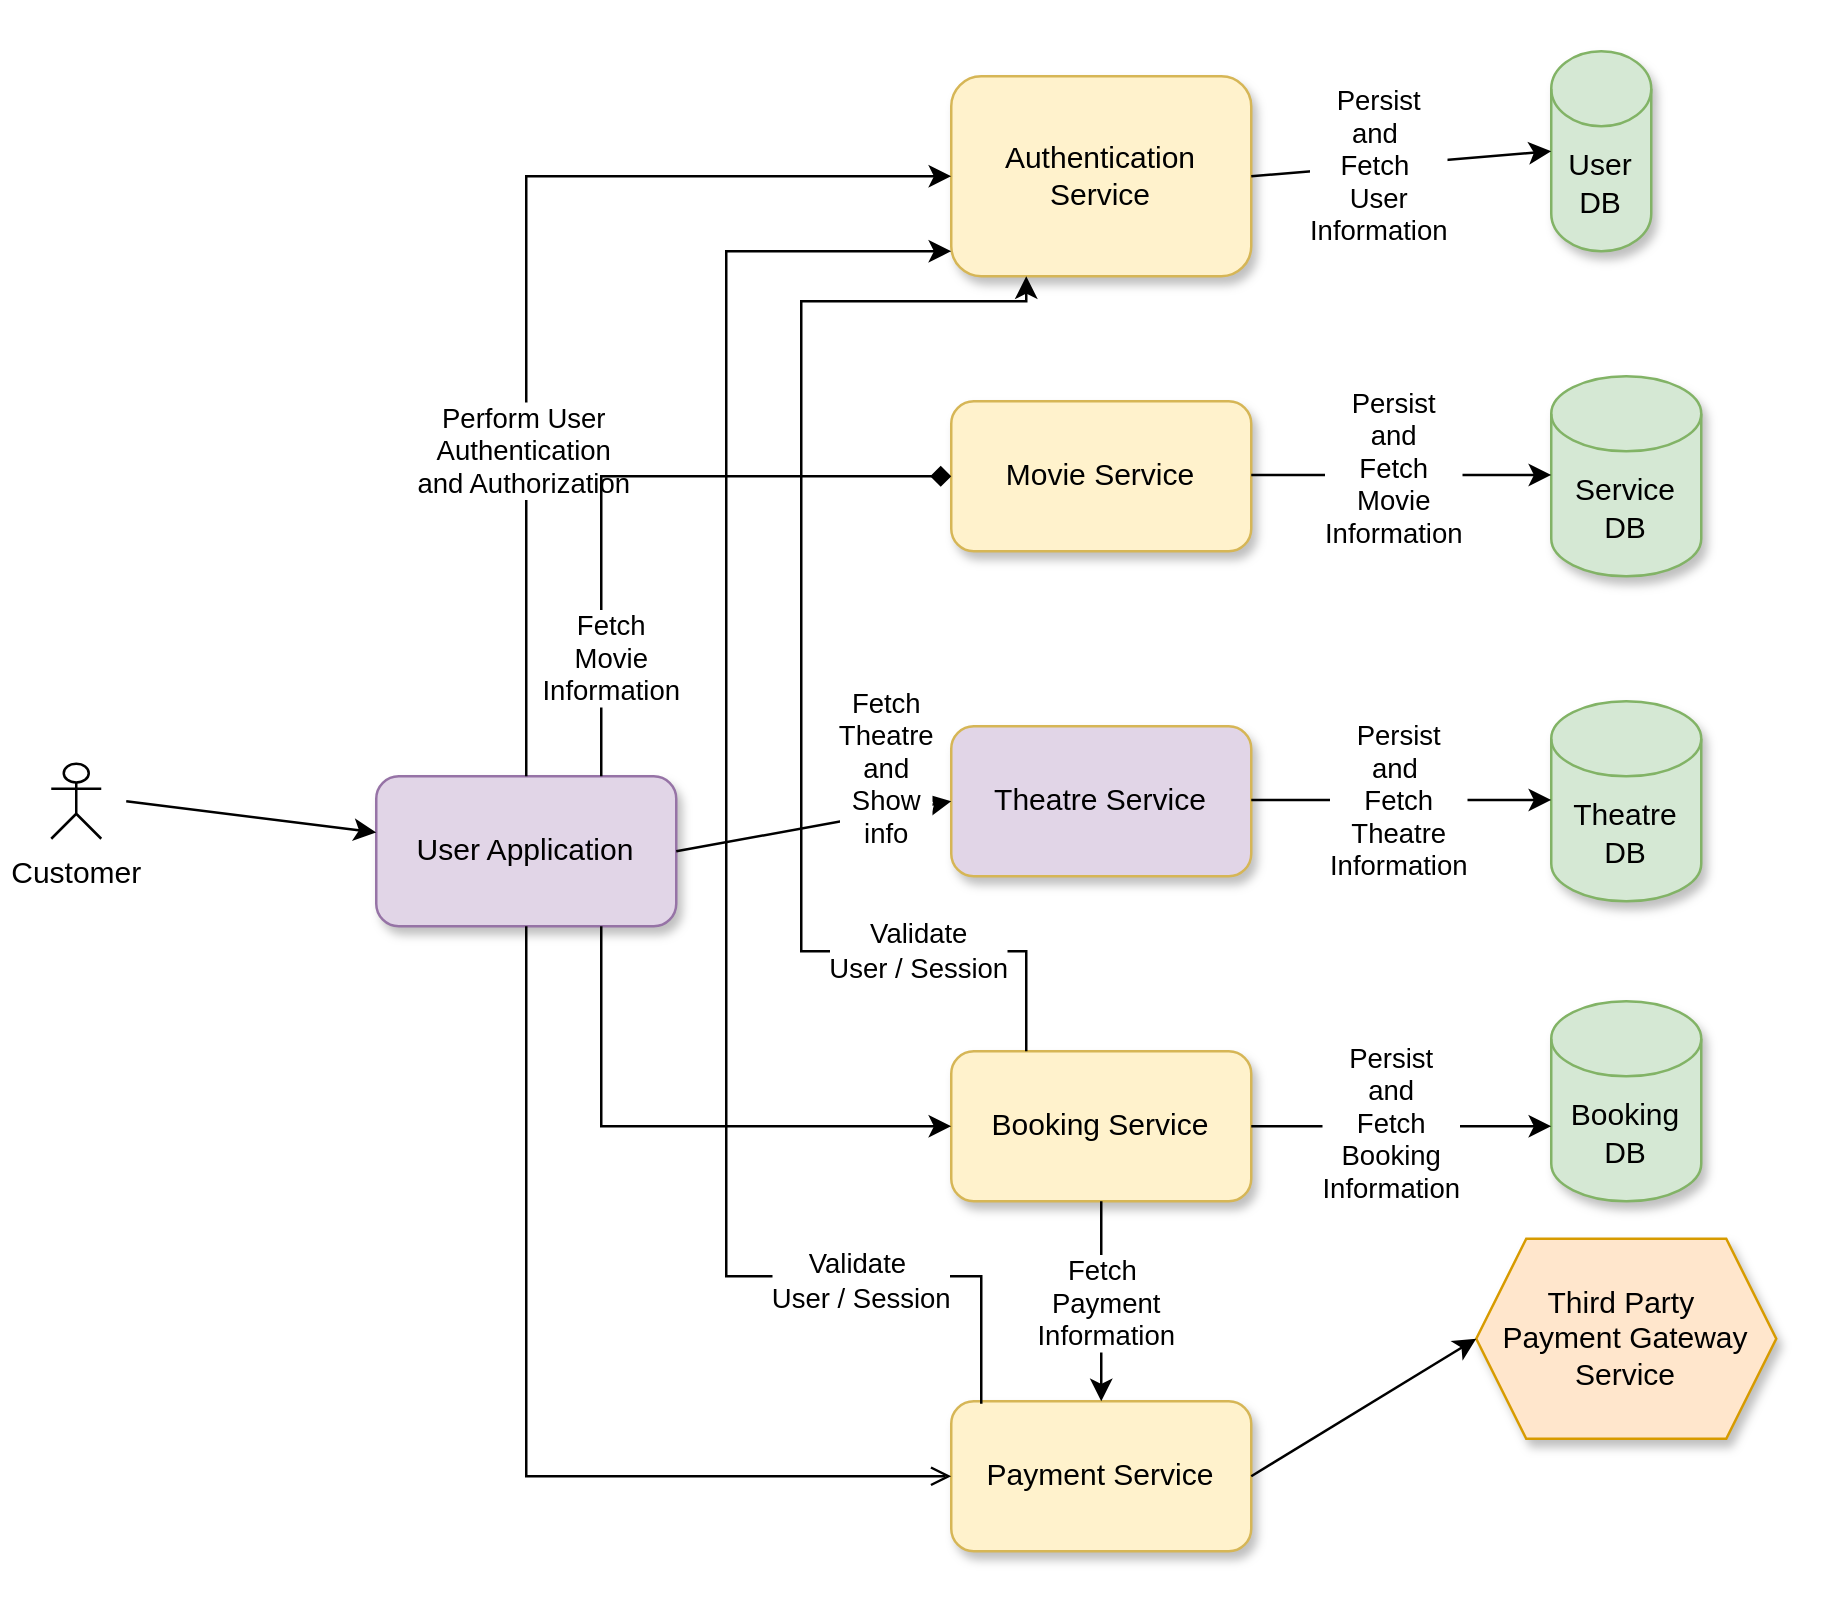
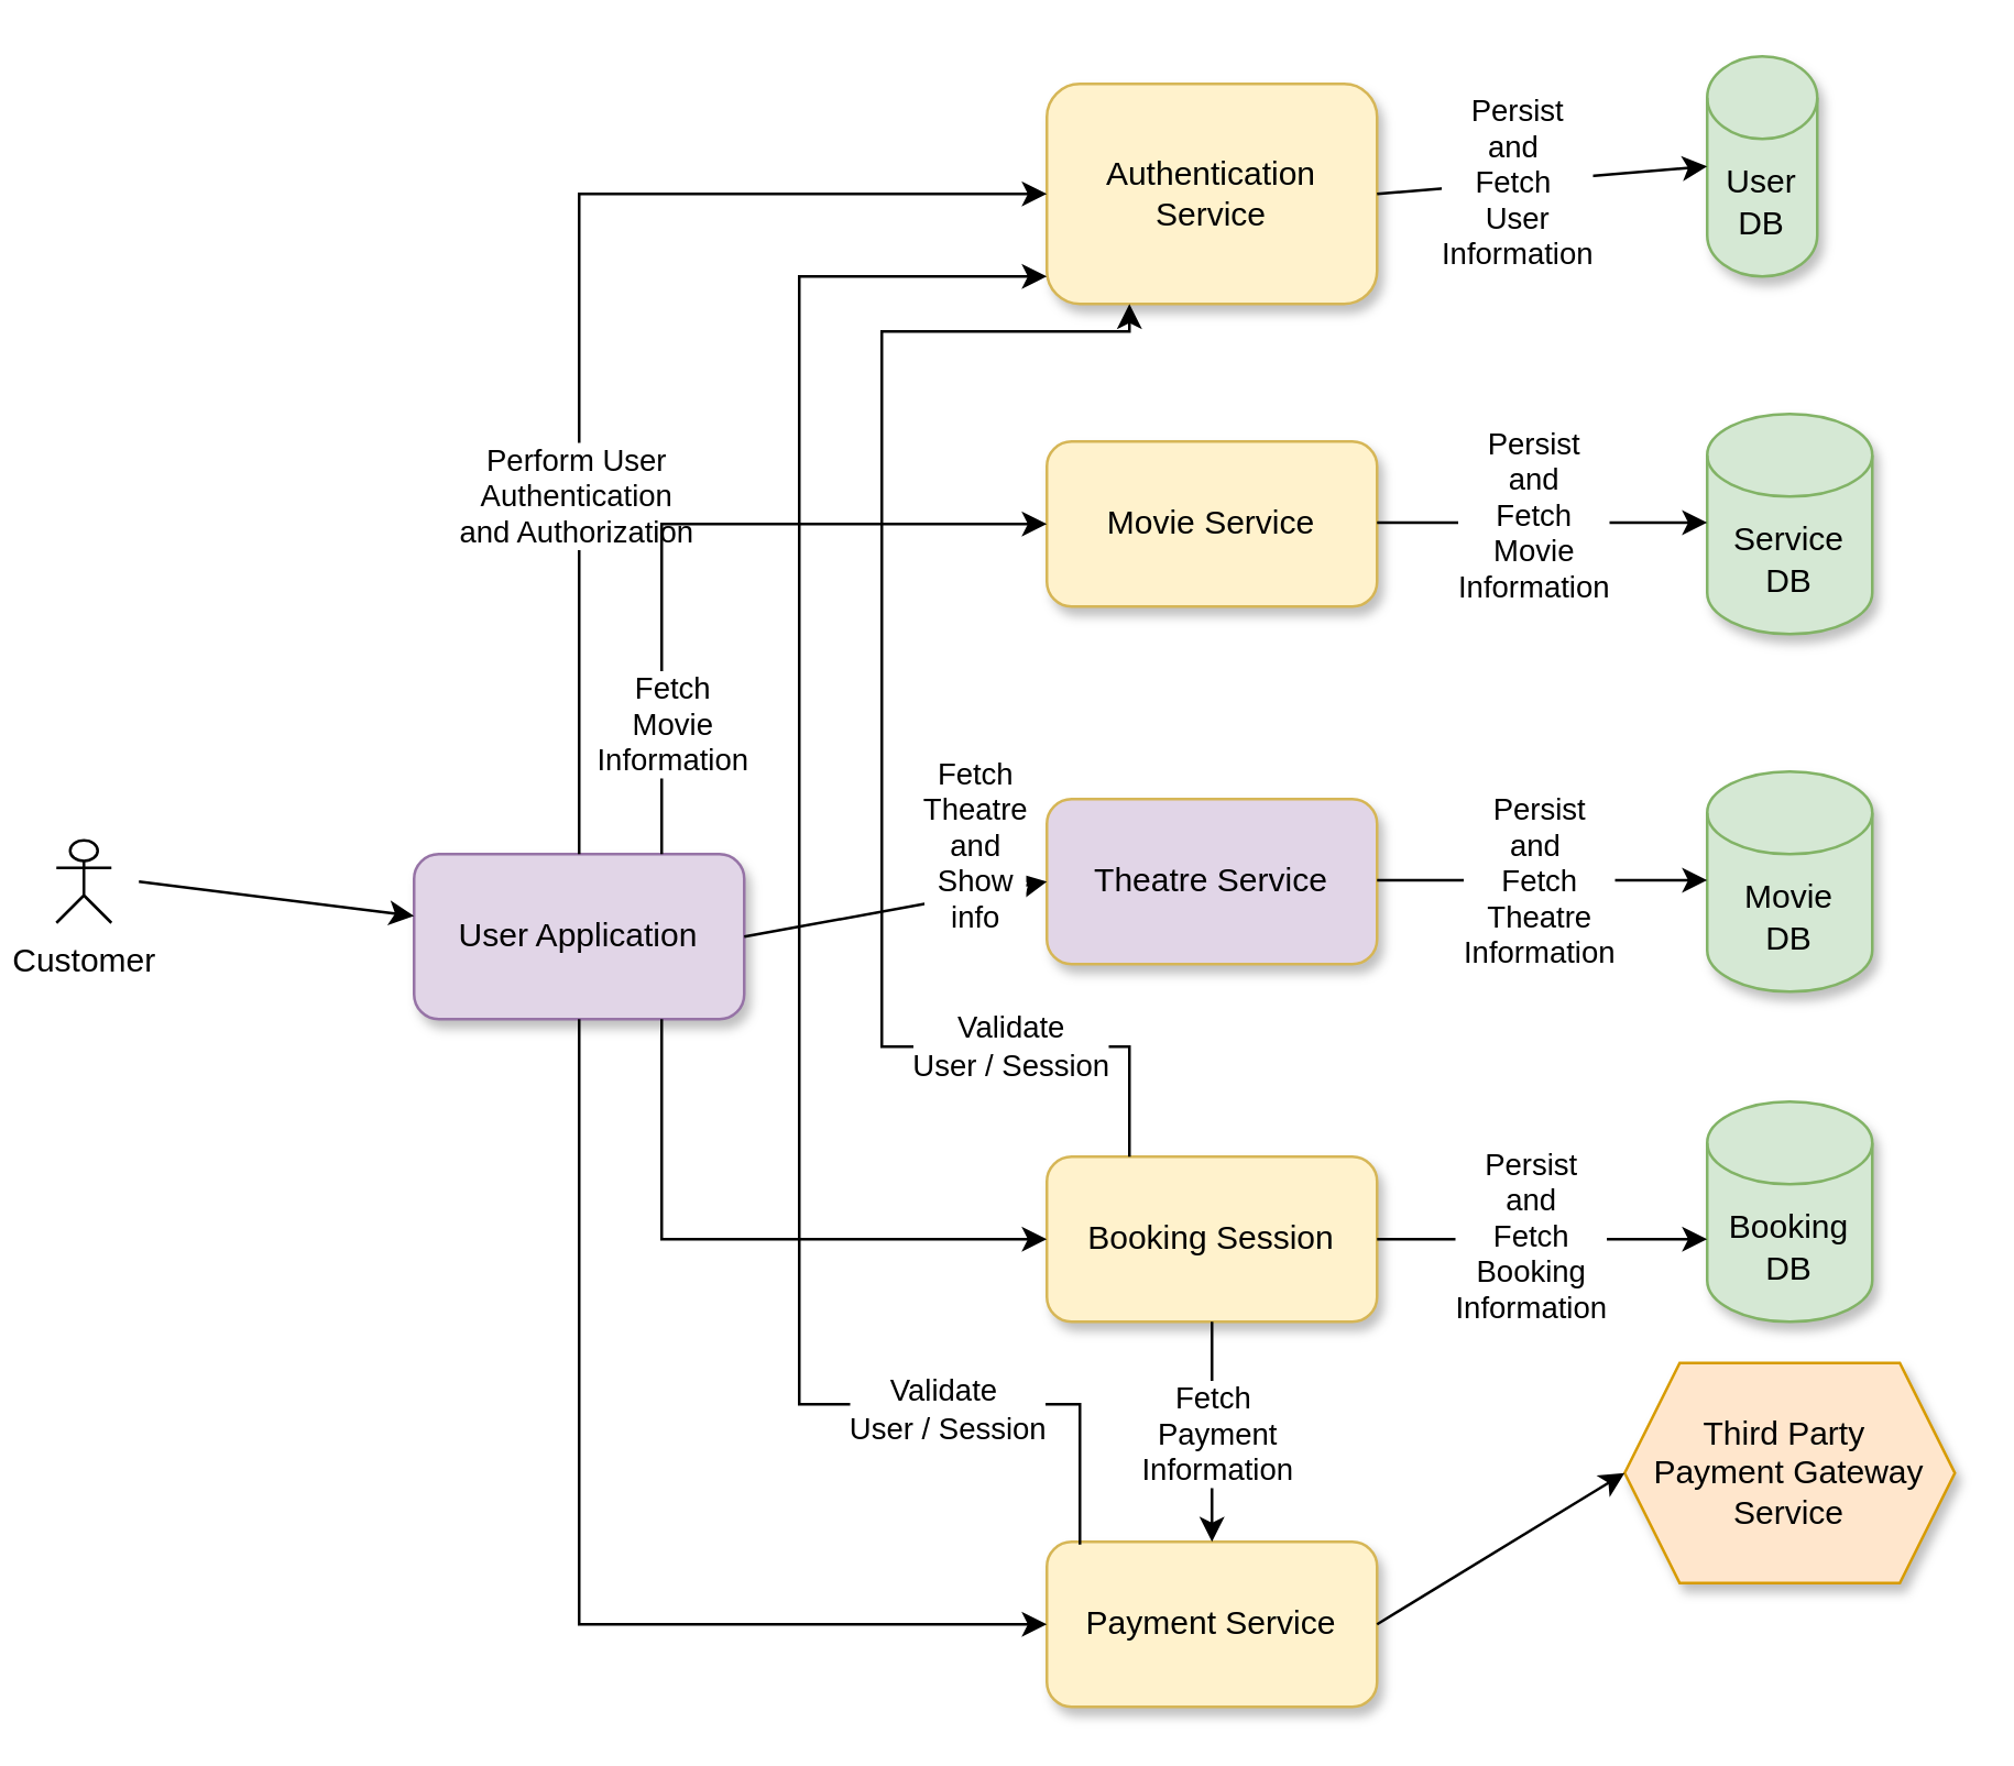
- <mxCell id="13" value="" style="endArrow=diamond;html=1;rounded=0;exitX=0.75;exitY=0;exitDx=0;exitDy=0;entryX=0;entryY=0.5;entryDx=0;entryDy=0;edgeStyle=orthogonalEdgeStyle;" edge="1" parent="1" source="8" target="4"><mxGeometry width="50" height="50" relative="1" as="geometry"><mxPoint x="350" y="230" as="sourcePoint" /><mxPoint x="400" y="180" as="targetPoint" /></mxGeometry></mxCell>
+ <mxCell id="13" value="" style="endArrow=classic;html=1;rounded=0;exitX=0.75;exitY=0;exitDx=0;exitDy=0;entryX=0;entryY=0.5;entryDx=0;entryDy=0;edgeStyle=orthogonalEdgeStyle;" edge="1" parent="1" source="8" target="4"><mxGeometry width="50" height="50" relative="1" as="geometry"><mxPoint x="350" y="230" as="sourcePoint" /><mxPoint x="400" y="180" as="targetPoint" /></mxGeometry></mxCell>
- <mxCell id="21" value="Theatre&lt;br&gt;DB" style="shape=cylinder3;whiteSpace=wrap;html=1;boundedLbl=1;backgroundOutline=1;size=15;shadow=1;fillColor=#d5e8d4;strokeColor=#82b366;" vertex="1" parent="1"><mxGeometry x="620" y="280" width="60" height="80" as="geometry" /></mxCell>
+ <mxCell id="21" value="Movie&lt;br&gt;DB" style="shape=cylinder3;whiteSpace=wrap;html=1;boundedLbl=1;backgroundOutline=1;size=15;shadow=1;fillColor=#d5e8d4;strokeColor=#82b366;" vertex="1" parent="1"><mxGeometry x="620" y="280" width="60" height="80" as="geometry" /></mxCell>
- <mxCell id="6" value="Booking Service" style="rounded=1;whiteSpace=wrap;html=1;shadow=1;fillColor=#fff2cc;strokeColor=#d6b656;" vertex="1" parent="1"><mxGeometry x="380" y="420" width="120" height="60" as="geometry" /></mxCell>
+ <mxCell id="6" value="Booking Session" style="rounded=1;whiteSpace=wrap;html=1;shadow=1;fillColor=#fff2cc;strokeColor=#d6b656;" vertex="1" parent="1"><mxGeometry x="380" y="420" width="120" height="60" as="geometry" /></mxCell>
- <mxCell id="18" value="" style="endArrow=open;html=1;rounded=0;exitX=0.5;exitY=1;exitDx=0;exitDy=0;entryX=0;entryY=0.5;entryDx=0;entryDy=0;edgeStyle=orthogonalEdgeStyle;" edge="1" parent="1" source="8" target="7"><mxGeometry width="50" height="50" relative="1" as="geometry"><mxPoint x="350" y="380" as="sourcePoint" /><mxPoint x="400" y="330" as="targetPoint" /></mxGeometry></mxCell>
+ <mxCell id="18" value="" style="endArrow=classic;html=1;rounded=0;exitX=0.5;exitY=1;exitDx=0;exitDy=0;entryX=0;entryY=0.5;entryDx=0;entryDy=0;edgeStyle=orthogonalEdgeStyle;" edge="1" parent="1" source="8" target="7"><mxGeometry width="50" height="50" relative="1" as="geometry"><mxPoint x="350" y="380" as="sourcePoint" /><mxPoint x="400" y="330" as="targetPoint" /></mxGeometry></mxCell>
